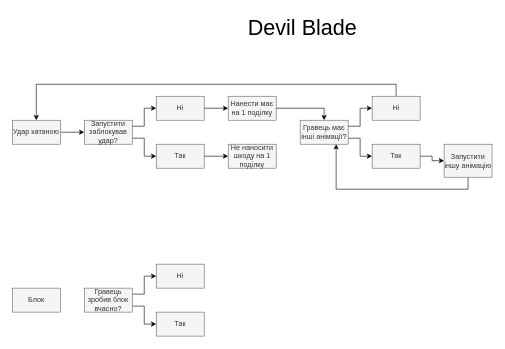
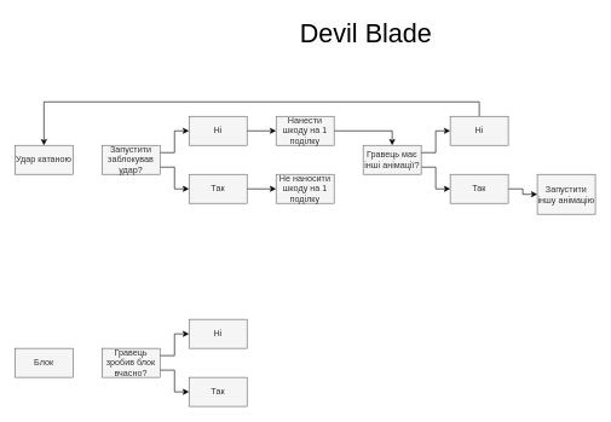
- <mxCell id="13" value="Нанести має на 1 поділку" style="text;html=1;strokeColor=#666666;fillColor=#f5f5f5;align=center;verticalAlign=middle;whiteSpace=wrap;rounded=0;fontColor=#333333;" vertex="1" parent="1"><mxGeometry x="380" y="160" width="80" height="40" as="geometry" /></mxCell>
+ <mxCell id="13" value="Нанести шкоду на 1 поділку" style="text;html=1;strokeColor=#666666;fillColor=#f5f5f5;align=center;verticalAlign=middle;whiteSpace=wrap;rounded=0;fontColor=#333333;" vertex="1" parent="1"><mxGeometry x="380" y="160" width="80" height="40" as="geometry" /></mxCell>
- <mxCell id="3" style="edgeStyle=orthogonalEdgeStyle;rounded=0;orthogonalLoop=1;jettySize=auto;html=1;exitX=1;exitY=0.5;exitDx=0;exitDy=0;" edge="1" parent="1" source="4" target="7"><mxGeometry relative="1" as="geometry" /></mxCell>
- <mxCell id="20" style="edgeStyle=orthogonalEdgeStyle;rounded=0;orthogonalLoop=1;jettySize=auto;html=1;exitX=0.5;exitY=1;exitDx=0;exitDy=0;entryX=0.75;entryY=1;entryDx=0;entryDy=0;" edge="1" parent="1" source="21" target="17"><mxGeometry relative="1" as="geometry" /></mxCell>
